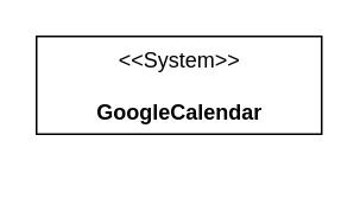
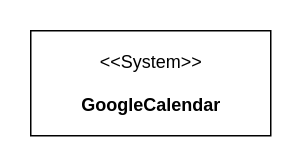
- <mxCell id="2" value="&amp;lt;&amp;lt;System&amp;gt;&amp;gt;&lt;br&gt;&lt;br&gt;&lt;b&gt;GoogleCalendar&lt;/b&gt;" style="text;html=1;align=center;verticalAlign=middle;dashed=0;fillColor=#ffffff;strokeColor=#000000;" parent="1" vertex="1"><mxGeometry x="20" y="20" width="160" height="55" as="geometry" /></mxCell>
+ <mxCell id="2" value="&amp;lt;&amp;lt;System&amp;gt;&amp;gt;&lt;br&gt;&lt;br&gt;&lt;b&gt;GoogleCalendar&lt;/b&gt;" style="text;html=1;align=center;verticalAlign=middle;dashed=0;fillColor=#ffffff;strokeColor=#000000;" parent="1" vertex="1"><mxGeometry x="20" y="20" width="160" height="70" as="geometry" /></mxCell>
